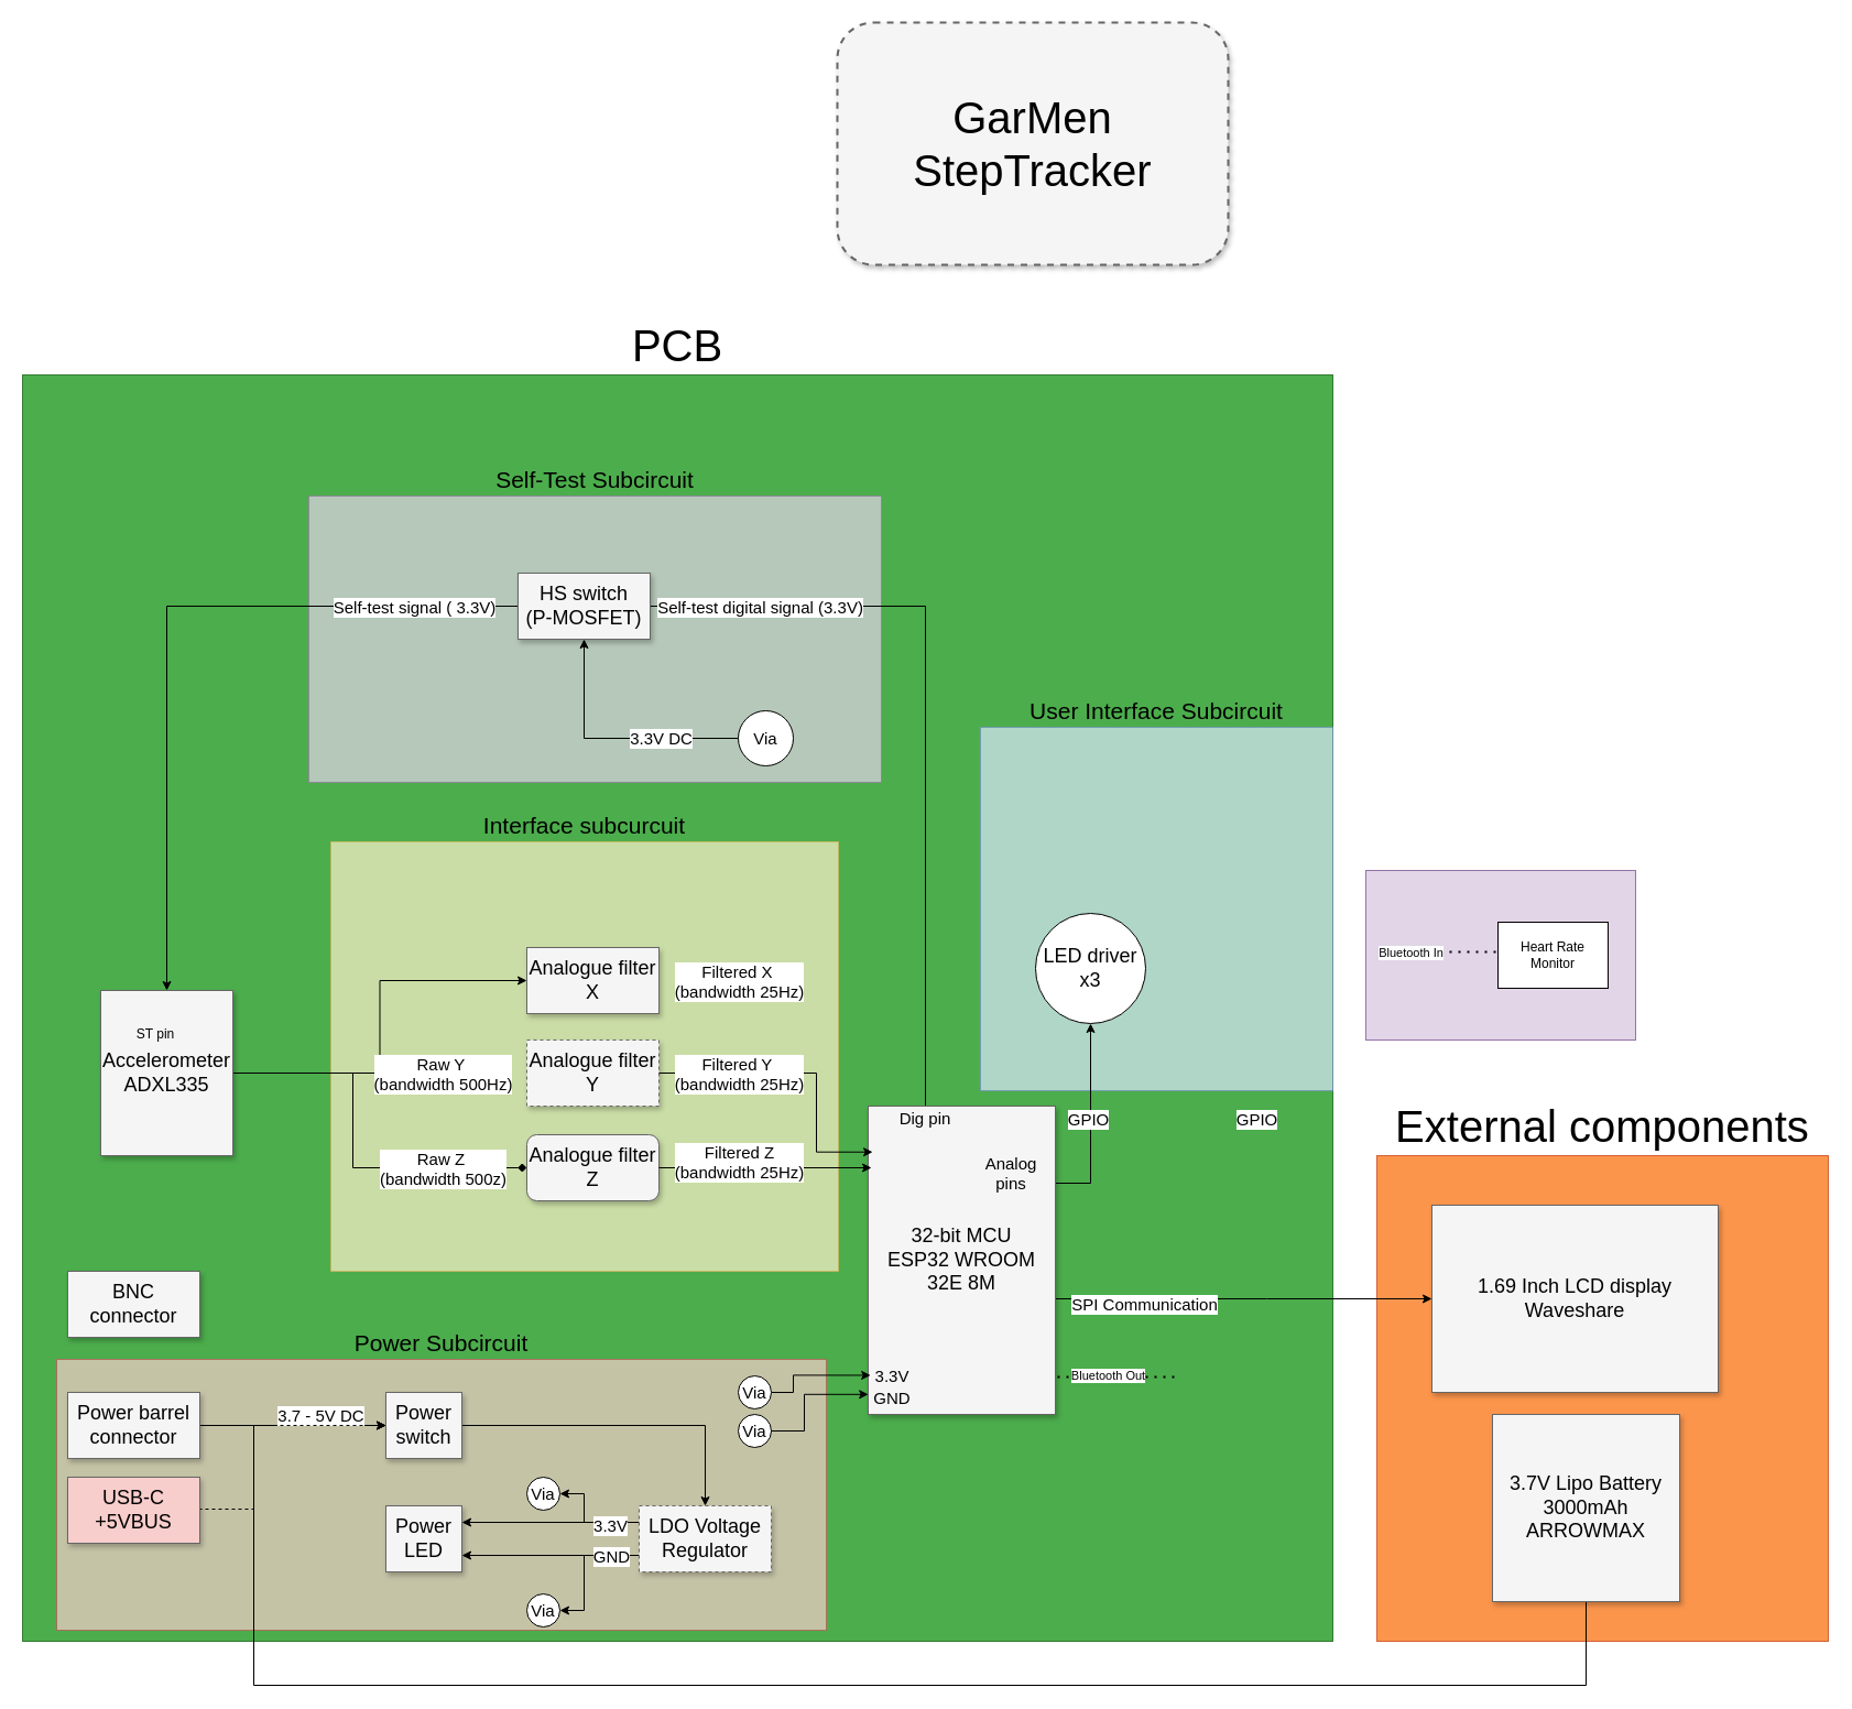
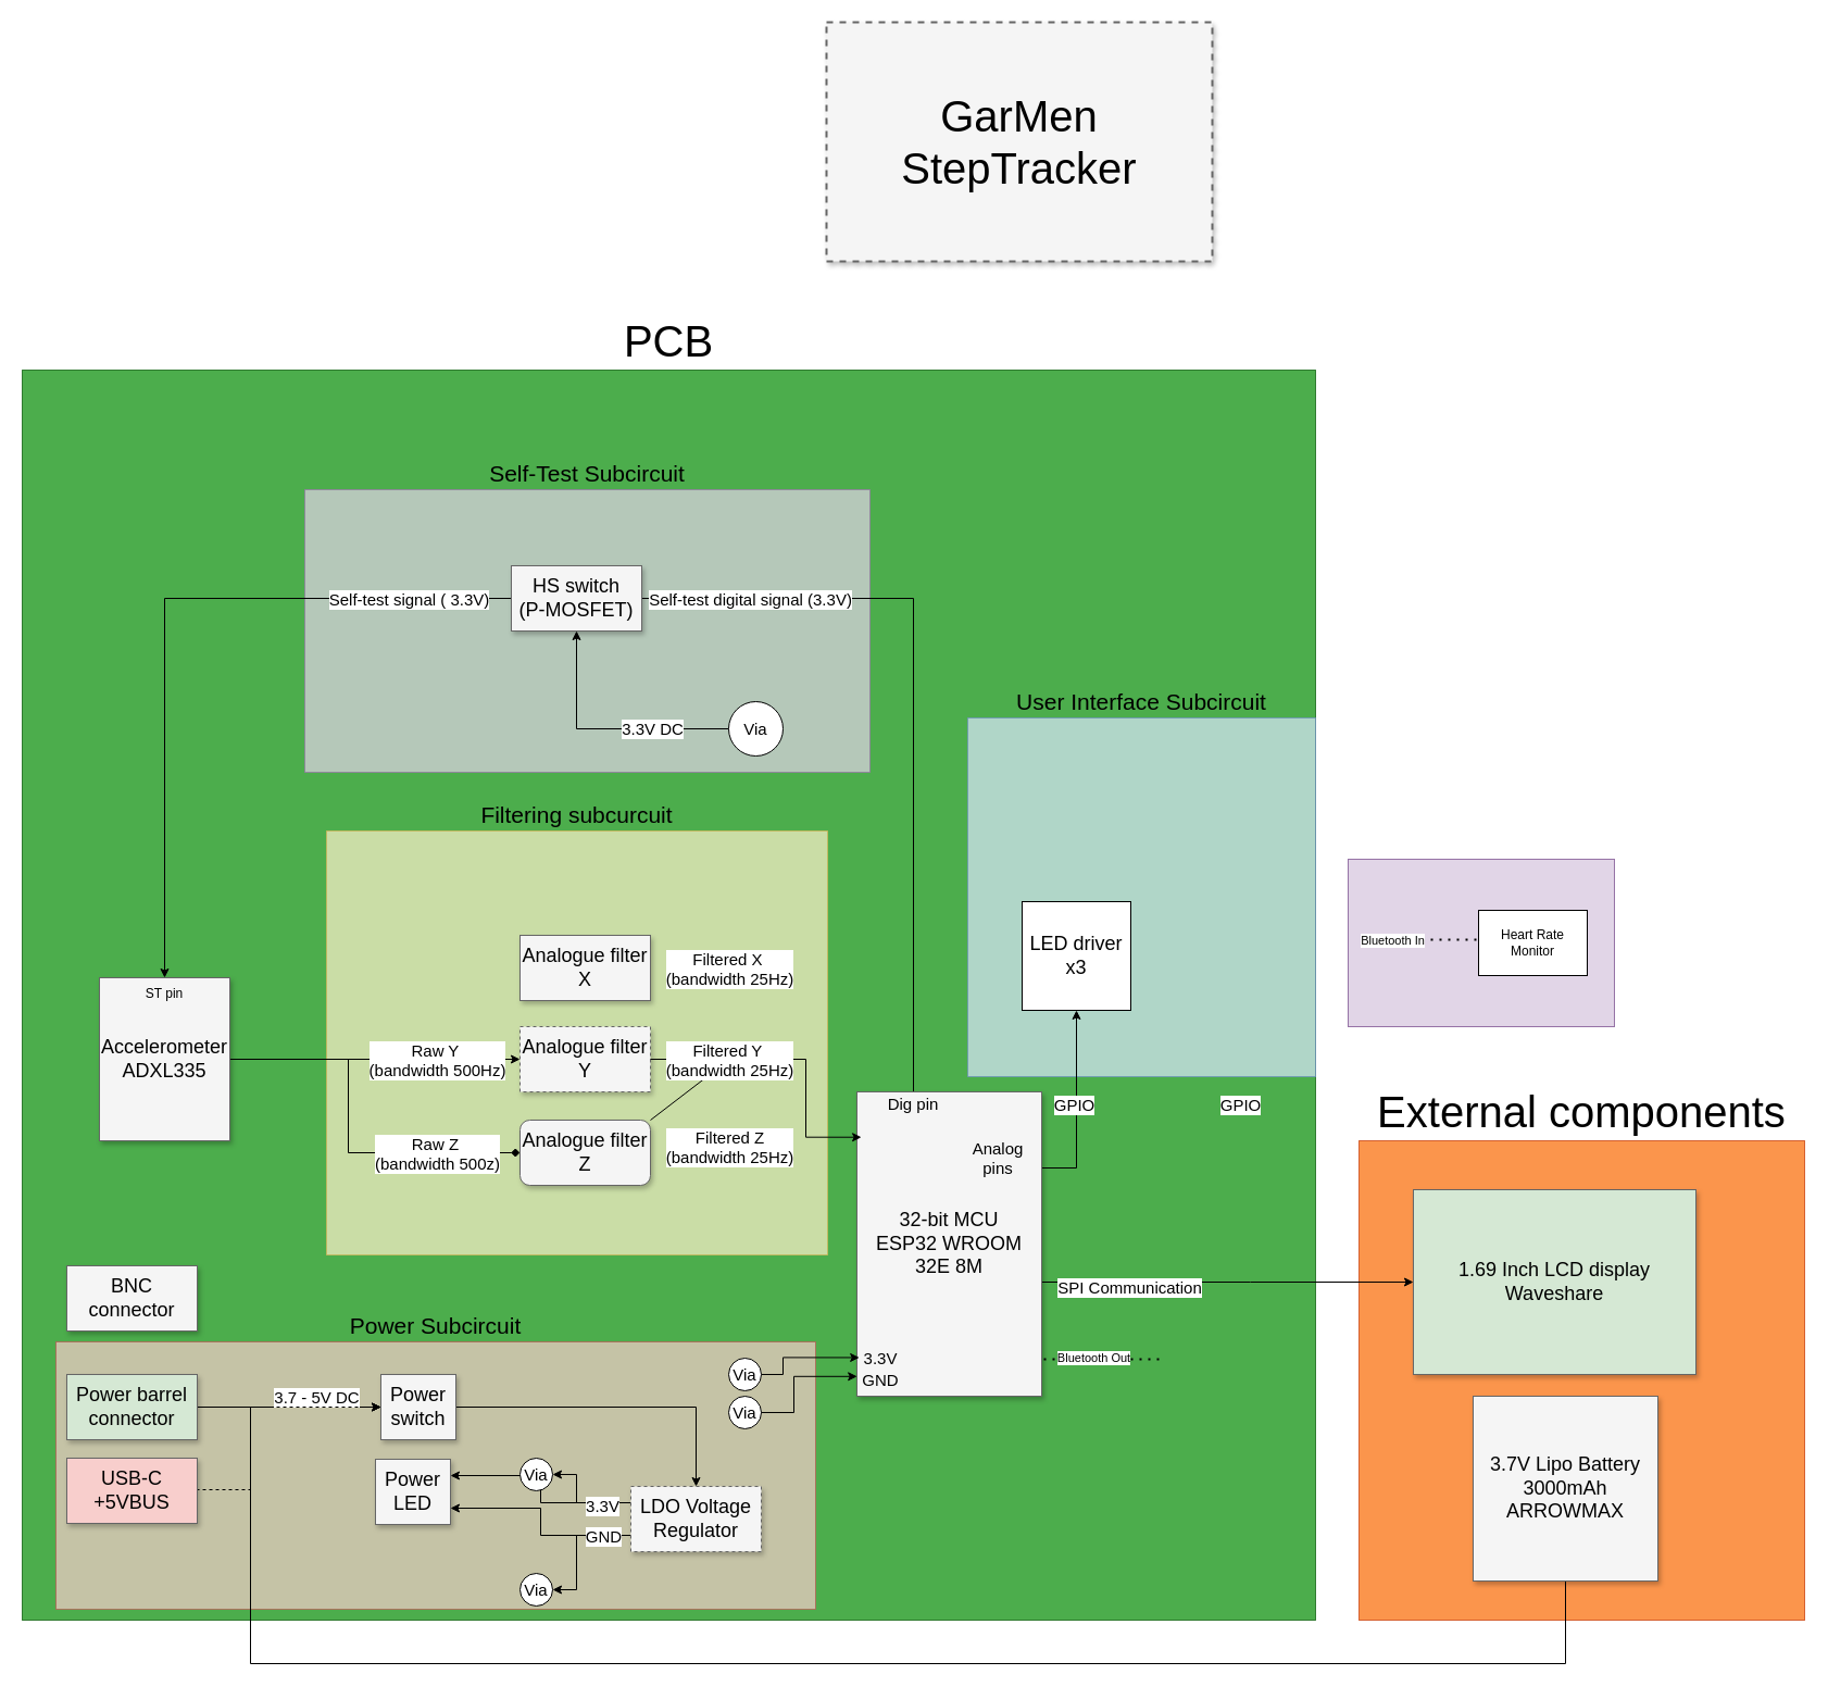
- <mxCell id="8" value="GarMen StepTracker" style="whiteSpace=wrap;html=1;shadow=1;fontSize=40;fillColor=#f5f5f5;strokeColor=#666666;strokeWidth=2;dashed=1;rounded=1;" parent="1" vertex="1"><mxGeometry x="760" y="20" width="355" height="220" as="geometry" /></mxCell>
+ <mxCell id="8" value="GarMen StepTracker" style="whiteSpace=wrap;html=1;shadow=1;fontSize=40;fillColor=#f5f5f5;strokeColor=#666666;strokeWidth=2;dashed=1;" parent="1" vertex="1"><mxGeometry x="760" y="20" width="355" height="220" as="geometry" /></mxCell>
- <mxCell id="7" value="&lt;font style=&quot;font-size: 21px;&quot;&gt;Interface subcurcuit&lt;/font&gt;" style="rounded=0;whiteSpace=wrap;html=1;fillColor=#fff2cc;opacity=70;strokeColor=#d6b656;labelPosition=center;verticalLabelPosition=top;align=center;verticalAlign=bottom;" parent="1" vertex="1"><mxGeometry x="300" y="764" width="461" height="390" as="geometry" /></mxCell>
+ <mxCell id="7" value="&lt;font style=&quot;font-size: 21px;&quot;&gt;Filtering subcurcuit&lt;/font&gt;" style="rounded=0;whiteSpace=wrap;html=1;fillColor=#fff2cc;opacity=70;strokeColor=#d6b656;labelPosition=center;verticalLabelPosition=top;align=center;verticalAlign=bottom;" parent="1" vertex="1"><mxGeometry x="300" y="764" width="461" height="390" as="geometry" /></mxCell>
- <mxCell id="55" value="LED driver x3" style="ellipse;whiteSpace=wrap;html=1;fontSize=18;" parent="1" vertex="1"><mxGeometry x="940" y="829" width="100" height="100" as="geometry" /></mxCell>
+ <mxCell id="55" value="LED driver x3" style="rounded=0;whiteSpace=wrap;html=1;fontSize=18;" parent="1" vertex="1"><mxGeometry x="940" y="829" width="100" height="100" as="geometry" /></mxCell>
- <mxCell id="16" style="edgeStyle=orthogonalEdgeStyle;rounded=0;orthogonalLoop=1;jettySize=auto;html=1;" parent="1" source="18" target="19" edge="1"><mxGeometry relative="1" as="geometry" /></mxCell>
+ <mxCell id="16" style="edgeStyle=orthogonalEdgeStyle;rounded=0;orthogonalLoop=1;jettySize=auto;html=1;entryX=0;entryY=0.5;entryDx=0;entryDy=0;" parent="1" source="18" target="20" edge="1"><mxGeometry relative="1" as="geometry" /></mxCell>
- <mxCell id="32" value="ST pin" style="text;html=1;align=center;verticalAlign=middle;whiteSpace=wrap;rounded=0;" parent="1" vertex="1"><mxGeometry x="111" y="924" width="60" height="30" as="geometry" /></mxCell>
+ <mxCell id="32" value="ST pin" style="text;html=1;align=center;verticalAlign=middle;whiteSpace=wrap;rounded=0;" parent="1" vertex="1"><mxGeometry x="121" y="899" width="60" height="30" as="geometry" /></mxCell>
- <mxCell id="26" style="edgeStyle=orthogonalEdgeStyle;rounded=0;orthogonalLoop=1;jettySize=auto;html=1;entryX=0.018;entryY=0.2;entryDx=0;entryDy=0;entryPerimeter=0;" parent="1" source="21" target="15" edge="1"><mxGeometry relative="1" as="geometry" /></mxCell>
+ <mxCell id="26" style="edgeStyle=orthogonalEdgeStyle;rounded=0;orthogonalLoop=1;jettySize=auto;html=1;" parent="1" source="21" target="28" edge="1"><mxGeometry relative="1" as="geometry" /></mxCell>
- <mxCell id="49" value="1.69 Inch LCD display&lt;div&gt;Waveshare&lt;/div&gt;" style="whiteSpace=wrap;html=1;shadow=1;fontSize=18;fillColor=#f5f5f5;strokeColor=#666666;" parent="1" vertex="1"><mxGeometry x="1300" y="1094" width="260" height="170" as="geometry" /></mxCell>
+ <mxCell id="49" value="1.69 Inch LCD display&lt;div&gt;Waveshare&lt;/div&gt;" style="whiteSpace=wrap;html=1;shadow=1;fontSize=18;fillColor=#d5e8d4;strokeColor=#666666;" parent="1" vertex="1"><mxGeometry x="1300" y="1094" width="260" height="170" as="geometry" /></mxCell>
- <mxCell id="24" value="BNC connector" style="whiteSpace=wrap;html=1;shadow=1;fontSize=18;fillColor=#f5f5f5;strokeColor=#666666;" parent="1" vertex="1"><mxGeometry x="61" y="1154" width="120" height="60" as="geometry" /></mxCell>
+ <mxCell id="24" value="BNC connector" style="whiteSpace=wrap;html=1;shadow=1;fontSize=18;fillColor=#f5f5f5;strokeColor=#666666;" parent="1" vertex="1"><mxGeometry x="61" y="1164" width="120" height="60" as="geometry" /></mxCell>
- <mxCell id="39" value="Power barrel connector" style="whiteSpace=wrap;html=1;shadow=1;fontSize=18;fillColor=#f5f5f5;strokeColor=#666666;" parent="1" vertex="1"><mxGeometry x="61" y="1264" width="120" height="60" as="geometry" /></mxCell>
+ <mxCell id="39" value="Power barrel connector" style="whiteSpace=wrap;html=1;shadow=1;fontSize=18;fillColor=#d5e8d4;strokeColor=#666666;" parent="1" vertex="1"><mxGeometry x="61" y="1264" width="120" height="60" as="geometry" /></mxCell>
- <mxCell id="51" value="Power LED" style="whiteSpace=wrap;html=1;shadow=1;fontSize=18;fillColor=#f5f5f5;strokeColor=#666666;" parent="1" vertex="1"><mxGeometry x="350" y="1367" width="69" height="60" as="geometry" /></mxCell>
+ <mxCell id="51" value="Power LED" style="whiteSpace=wrap;html=1;shadow=1;fontSize=18;fillColor=#f5f5f5;strokeColor=#666666;" parent="1" vertex="1"><mxGeometry x="345" y="1342" width="69" height="60" as="geometry" /></mxCell>
